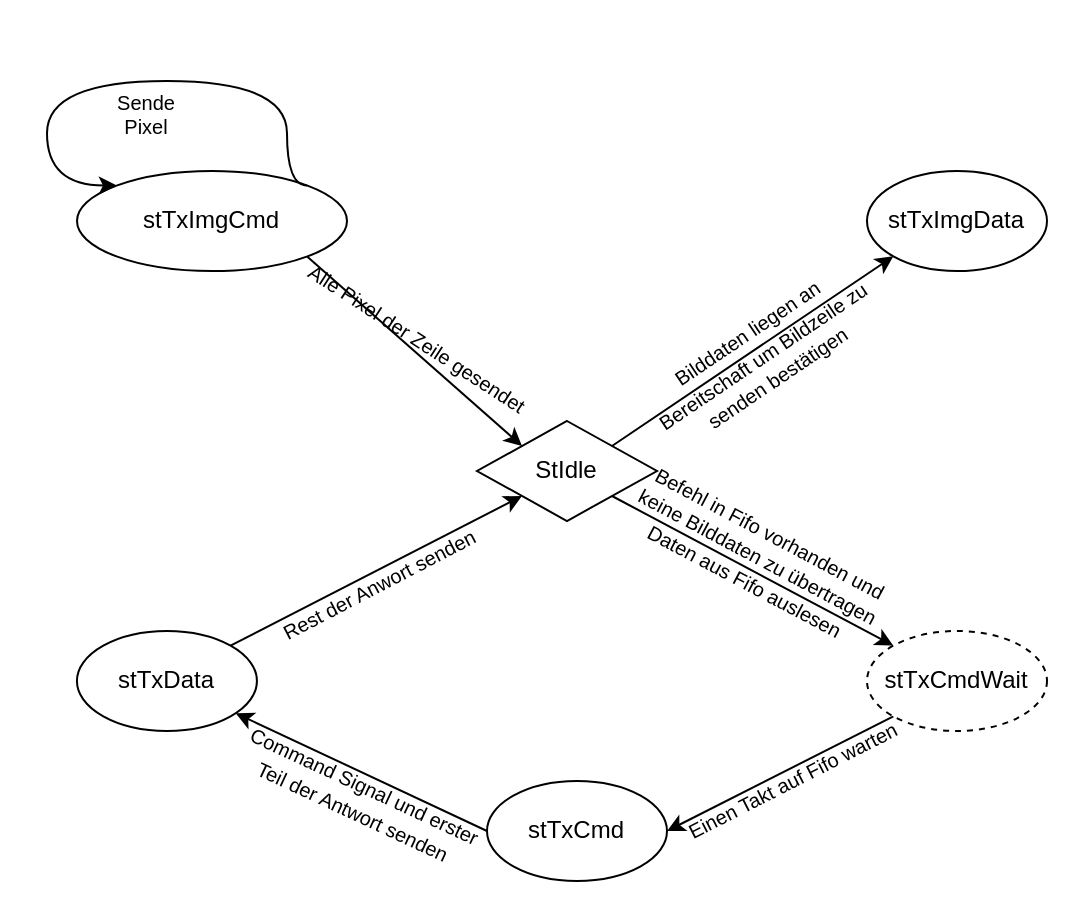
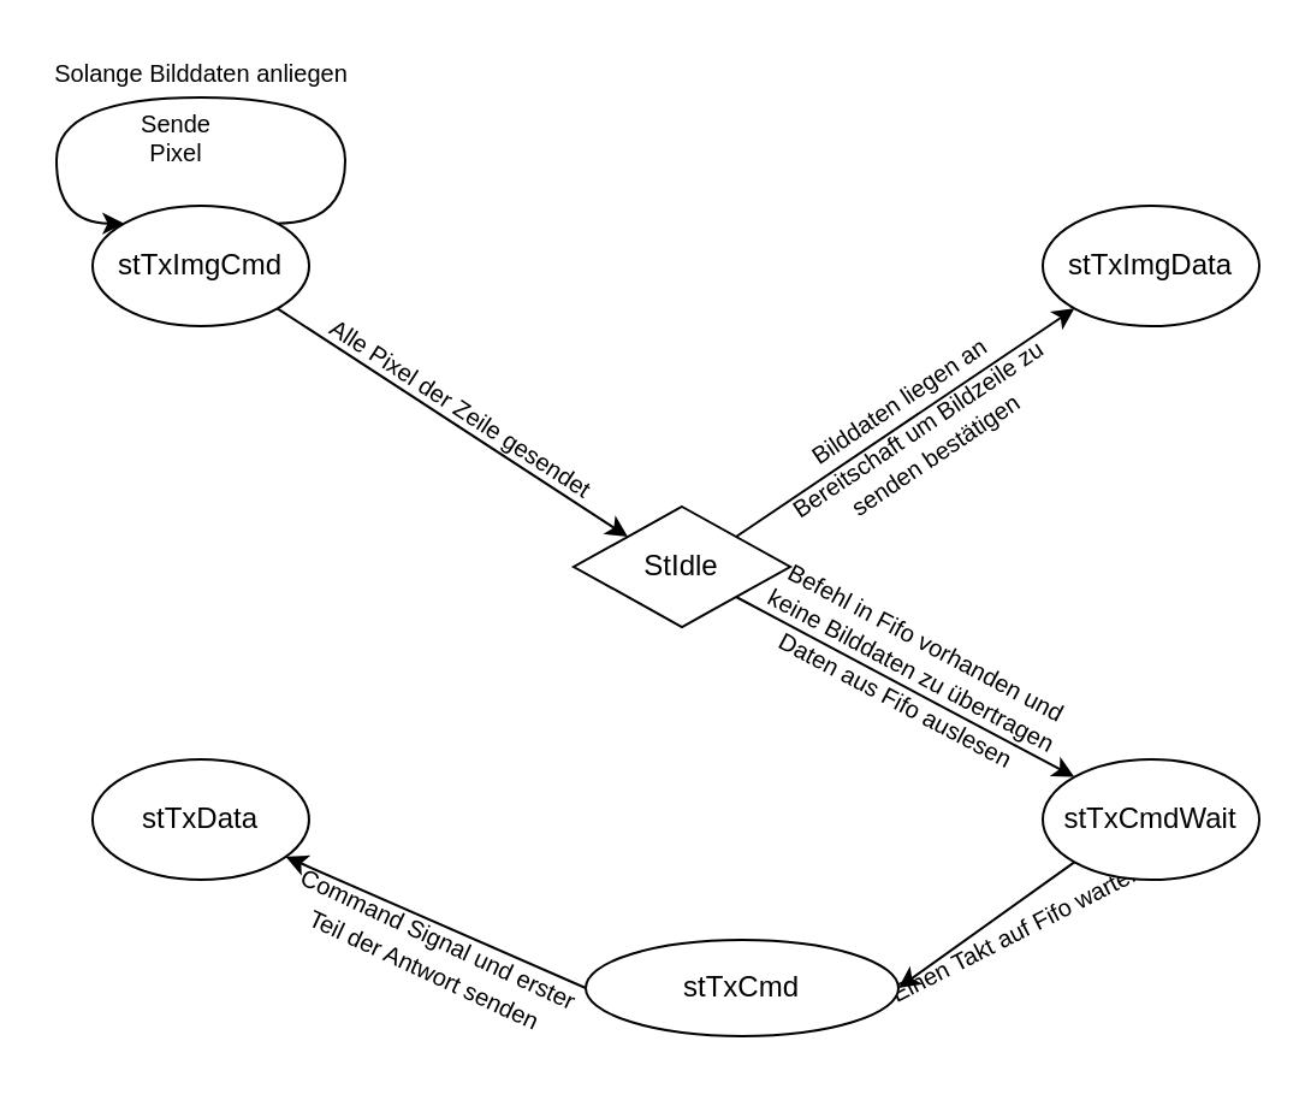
+ <mxCell id="21" value="Solange Bilddaten anliegen" style="text;html=1;strokeColor=none;fillColor=none;align=center;verticalAlign=middle;whiteSpace=wrap;rounded=0;fontSize=10;" parent="1" vertex="1"><mxGeometry x="20.97" y="20" width="125" height="20" as="geometry" /></mxCell>
- <mxCell id="9" value="stTxImgCmd" style="ellipse;whiteSpace=wrap;html=1;" parent="1" vertex="1"><mxGeometry x="38" y="85" width="135" height="50" as="geometry" /></mxCell>
+ <mxCell id="9" value="stTxImgCmd" style="ellipse;whiteSpace=wrap;html=1;" parent="1" vertex="1"><mxGeometry x="38" y="85" width="90" height="50" as="geometry" /></mxCell>
- <mxCell id="17" style="rounded=0;orthogonalLoop=1;jettySize=auto;html=1;exitX=1;exitY=0;exitDx=0;exitDy=0;entryX=0;entryY=1;entryDx=0;entryDy=0;" parent="1" source="19" target="6" edge="1"><mxGeometry relative="1" as="geometry" /></mxCell>
- <mxCell id="18" value="&lt;span style=&quot;font-size: 10px;&quot;&gt;Rest der Anwort senden&lt;/span&gt;" style="edgeLabel;html=1;align=center;verticalAlign=middle;resizable=0;points=[];fontColor=#000000;rotation=332.5;labelBackgroundColor=none;" vertex="1" connectable="0" parent="17"><mxGeometry x="-0.103" y="-2" relative="1" as="geometry"><mxPoint x="8" y="1" as="offset" /></mxGeometry></mxCell>
- <mxCell id="13" value="stTxCmdWait" style="ellipse;whiteSpace=wrap;html=1;dashed=1;" parent="1" vertex="1"><mxGeometry x="433" y="315" width="90" height="50" as="geometry" /></mxCell>
+ <mxCell id="13" value="stTxCmdWait" style="ellipse;whiteSpace=wrap;html=1;" parent="1" vertex="1"><mxGeometry x="433" y="315" width="90" height="50" as="geometry" /></mxCell>
- <mxCell id="16" value="stTxCmd" style="ellipse;whiteSpace=wrap;html=1;" parent="1" vertex="1"><mxGeometry x="243" y="390" width="90" height="50" as="geometry" /></mxCell>
+ <mxCell id="16" value="stTxCmd" style="ellipse;whiteSpace=wrap;html=1;" parent="1" vertex="1"><mxGeometry x="243" y="390" width="130" height="40" as="geometry" /></mxCell>
